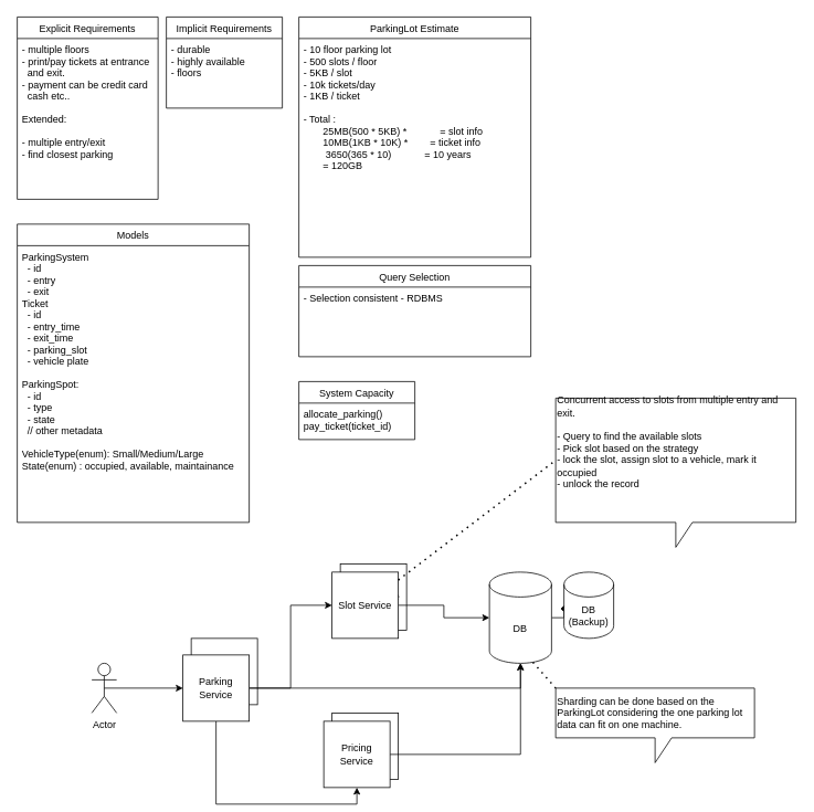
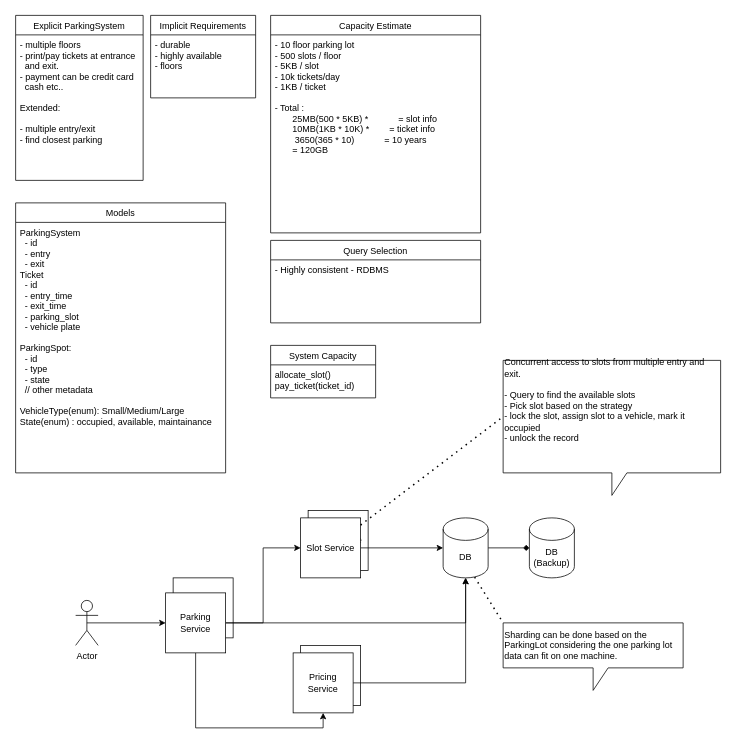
- <mxCell id="5" value="Explicit Requirements" style="swimlane;fontStyle=0;childLayout=stackLayout;horizontal=1;startSize=26;horizontalStack=0;resizeParent=1;resizeParentMax=0;resizeLast=0;collapsible=1;marginBottom=0;" vertex="1" parent="1"><mxGeometry x="20" y="20" width="170" height="220" as="geometry" /></mxCell>
+ <mxCell id="5" value="Explicit ParkingSystem" style="swimlane;fontStyle=0;childLayout=stackLayout;horizontal=1;startSize=26;horizontalStack=0;resizeParent=1;resizeParentMax=0;resizeLast=0;collapsible=1;marginBottom=0;" vertex="1" parent="1"><mxGeometry x="20" y="20" width="170" height="220" as="geometry" /></mxCell>
- <mxCell id="11" value="ParkingLot Estimate" style="swimlane;fontStyle=0;childLayout=stackLayout;horizontal=1;startSize=26;horizontalStack=0;resizeParent=1;resizeParentMax=0;resizeLast=0;collapsible=1;marginBottom=0;" vertex="1" parent="1"><mxGeometry x="360" y="20" width="280" height="290" as="geometry" /></mxCell>
+ <mxCell id="11" value="Capacity Estimate" style="swimlane;fontStyle=0;childLayout=stackLayout;horizontal=1;startSize=26;horizontalStack=0;resizeParent=1;resizeParentMax=0;resizeLast=0;collapsible=1;marginBottom=0;" vertex="1" parent="1"><mxGeometry x="360" y="20" width="280" height="290" as="geometry" /></mxCell>
- <mxCell id="10" value="- Selection consistent - RDBMS" style="text;strokeColor=none;fillColor=none;align=left;verticalAlign=top;spacingLeft=4;spacingRight=4;overflow=hidden;rotatable=0;points=[[0,0.5],[1,0.5]];portConstraint=eastwest;" vertex="1" parent="9"><mxGeometry y="26" width="280" height="84" as="geometry" /></mxCell>
+ <mxCell id="10" value="- Highly consistent - RDBMS" style="text;strokeColor=none;fillColor=none;align=left;verticalAlign=top;spacingLeft=4;spacingRight=4;overflow=hidden;rotatable=0;points=[[0,0.5],[1,0.5]];portConstraint=eastwest;" vertex="1" parent="9"><mxGeometry y="26" width="280" height="84" as="geometry" /></mxCell>
- <mxCell id="28" value="allocate_parking()&#10;pay_ticket(ticket_id) &#10;" style="text;strokeColor=none;fillColor=none;align=left;verticalAlign=top;spacingLeft=4;spacingRight=4;overflow=hidden;rotatable=0;points=[[0,0.5],[1,0.5]];portConstraint=eastwest;" vertex="1" parent="27"><mxGeometry y="26" width="140" height="44" as="geometry" /></mxCell>
+ <mxCell id="28" value="allocate_slot()&#10;pay_ticket(ticket_id) &#10;" style="text;strokeColor=none;fillColor=none;align=left;verticalAlign=top;spacingLeft=4;spacingRight=4;overflow=hidden;rotatable=0;points=[[0,0.5],[1,0.5]];portConstraint=eastwest;" vertex="1" parent="27"><mxGeometry y="26" width="140" height="44" as="geometry" /></mxCell>
- <mxCell id="31" value="DB&lt;br&gt;(Backup)" style="shape=cylinder3;whiteSpace=wrap;html=1;boundedLbl=1;backgroundOutline=1;size=15;" vertex="1" parent="1"><mxGeometry x="680" y="690" width="60" height="80" as="geometry" /></mxCell>
+ <mxCell id="31" value="DB&lt;br&gt;(Backup)" style="shape=cylinder3;whiteSpace=wrap;html=1;boundedLbl=1;backgroundOutline=1;size=15;" vertex="1" parent="1"><mxGeometry x="705" y="690" width="60" height="80" as="geometry" /></mxCell>
- <mxCell id="24" value="DB" style="shape=cylinder3;whiteSpace=wrap;html=1;boundedLbl=1;backgroundOutline=1;size=15;" vertex="1" parent="1"><mxGeometry x="590" y="690" width="75" height="110" as="geometry" /></mxCell>
+ <mxCell id="24" value="DB" style="shape=cylinder3;whiteSpace=wrap;html=1;boundedLbl=1;backgroundOutline=1;size=15;" vertex="1" parent="1"><mxGeometry x="590" y="690" width="60" height="80" as="geometry" /></mxCell>
- <mxCell id="16" value="Actor" style="shape=umlActor;verticalLabelPosition=bottom;verticalAlign=top;html=1;outlineConnect=0;" vertex="1" parent="1"><mxGeometry x="110" y="800" width="30" height="60" as="geometry" /></mxCell>
+ <mxCell id="16" value="Actor" style="shape=umlActor;verticalLabelPosition=bottom;verticalAlign=top;html=1;outlineConnect=0;" vertex="1" parent="1"><mxGeometry x="100" y="800" width="30" height="60" as="geometry" /></mxCell>
